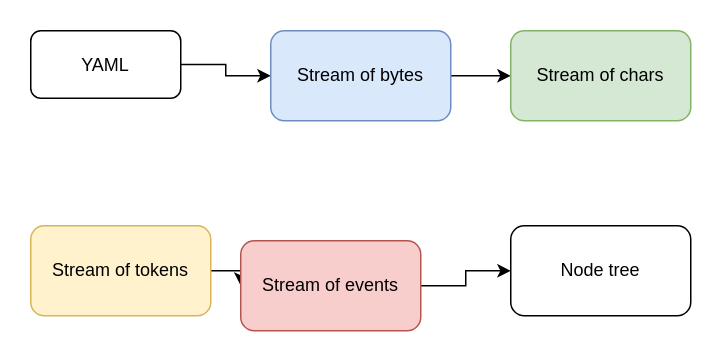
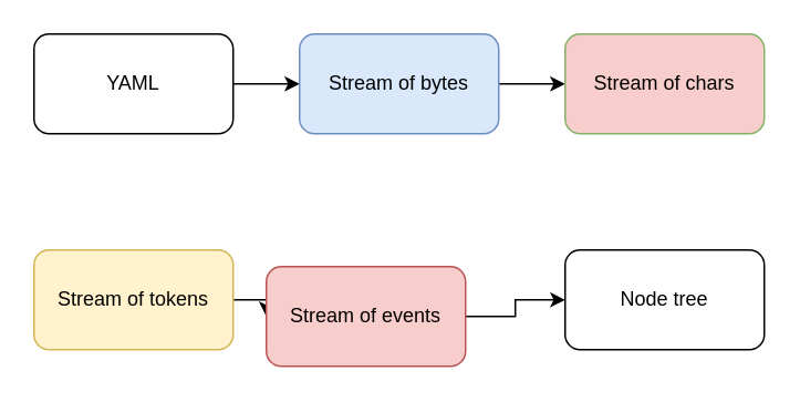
- <mxCell id="3" value="YAML" style="rounded=1;whiteSpace=wrap;html=1;" vertex="1" parent="1"><mxGeometry x="20" y="20" width="100" height="45" as="geometry" /></mxCell>
+ <mxCell id="3" value="YAML" style="rounded=1;whiteSpace=wrap;html=1;" vertex="1" parent="1"><mxGeometry x="20" y="20" width="120" height="60" as="geometry" /></mxCell>
- <mxCell id="6" value="Stream of chars" style="rounded=1;whiteSpace=wrap;html=1;fillColor=#d5e8d4;strokeColor=#82b366;" vertex="1" parent="1"><mxGeometry x="340" y="20" width="120" height="60" as="geometry" /></mxCell>
+ <mxCell id="6" value="Stream of chars" style="rounded=1;whiteSpace=wrap;html=1;fillColor=#f8cecc;strokeColor=#82b366;" vertex="1" parent="1"><mxGeometry x="340" y="20" width="120" height="60" as="geometry" /></mxCell>
